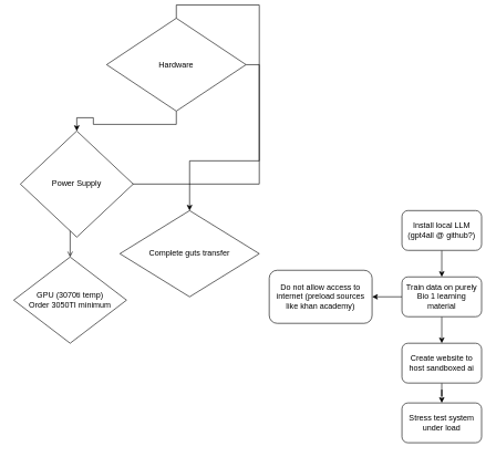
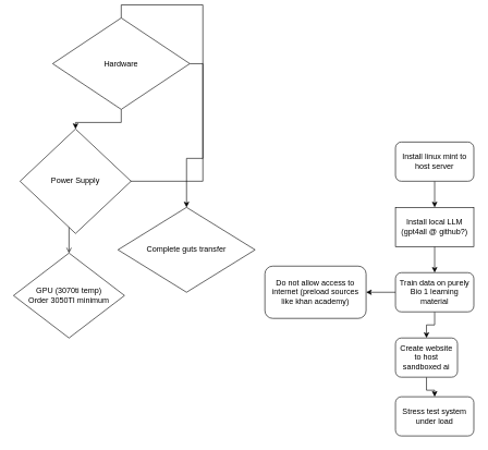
- <mxCell id="5" value="Hardware" style="rhombus;whiteSpace=wrap;html=1;" vertex="1" parent="1"><mxGeometry x="160" y="20" width="210" height="140" as="geometry" /></mxCell>
+ <mxCell id="5" value="Hardware" style="rhombus;whiteSpace=wrap;html=1;" vertex="1" parent="1"><mxGeometry x="80" y="20" width="210" height="140" as="geometry" /></mxCell>
+ <mxCell id="10" value="Install linux mint to host server " style="rounded=1;whiteSpace=wrap;html=1;" vertex="1" parent="1"><mxGeometry x="605" y="210" width="120" height="60" as="geometry" /></mxCell>
+ <mxCell id="9" value="" style="edgeStyle=orthogonalEdgeStyle;rounded=0;orthogonalLoop=1;jettySize=auto;html=1;" edge="1" parent="1" source="10" target="12"><mxGeometry relative="1" as="geometry" /></mxCell>
- <mxCell id="12" value="Install local LLM (gpt4all @ github?)" style="whiteSpace=wrap;html=1;rounded=1;" vertex="1" parent="1"><mxGeometry x="605" y="310" width="120" height="60" as="geometry" /></mxCell>
+ <mxCell id="12" value="Install local LLM (gpt4all @ github?)" style="whiteSpace=wrap;html=1;rounded=0;" vertex="1" parent="1"><mxGeometry x="605" y="310" width="120" height="60" as="geometry" /></mxCell>
- <mxCell id="17" value="Create website to host sandboxed ai" style="whiteSpace=wrap;html=1;rounded=1;" vertex="1" parent="1"><mxGeometry x="605" y="510" width="120" height="60" as="geometry" /></mxCell>
+ <mxCell id="17" value="Create website to host sandboxed ai" style="whiteSpace=wrap;html=1;rounded=1;" vertex="1" parent="1"><mxGeometry x="605" y="510" width="95" height="60" as="geometry" /></mxCell>
